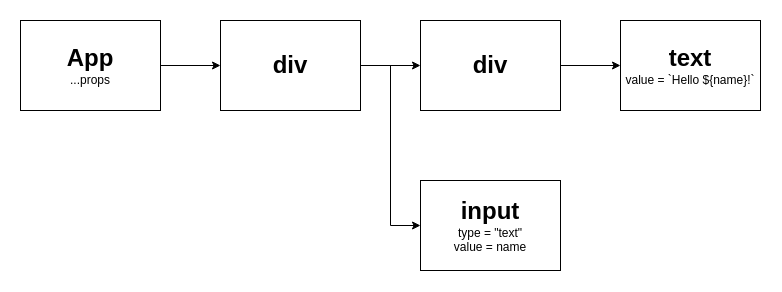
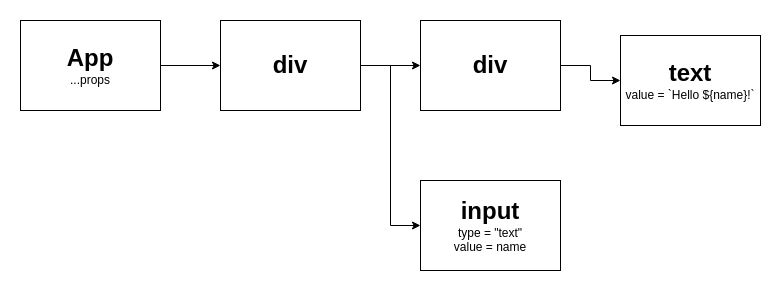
- <mxCell id="9" value="&lt;font style=&quot;font-size: 24px&quot;&gt;&lt;b&gt;text&lt;/b&gt;&lt;/font&gt;&lt;br&gt;value = `Hello ${name}!`" style="rounded=0;whiteSpace=wrap;html=1;" vertex="1" parent="1"><mxGeometry x="620" y="20" width="140" height="90" as="geometry" /></mxCell>
+ <mxCell id="9" value="&lt;font style=&quot;font-size: 24px&quot;&gt;&lt;b&gt;text&lt;/b&gt;&lt;/font&gt;&lt;br&gt;value = `Hello ${name}!`" style="rounded=0;whiteSpace=wrap;html=1;" vertex="1" parent="1"><mxGeometry x="620" y="35" width="140" height="90" as="geometry" /></mxCell>
